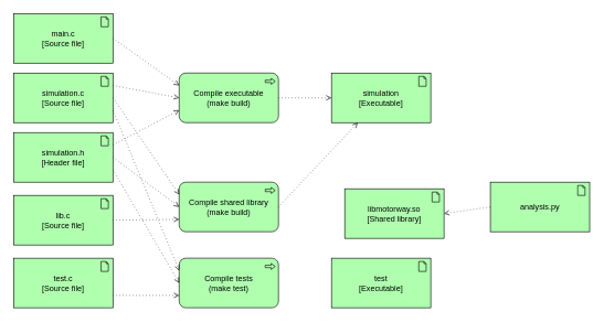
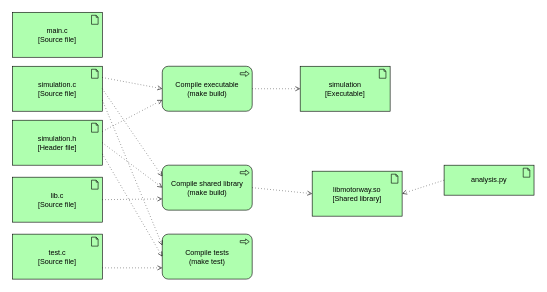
- <mxCell id="10" value="" style="html=1;endArrow=open;elbow=vertical;endFill=0;dashed=1;dashPattern=1 4;rounded=0;exitX=1;exitY=0.5;exitDx=0;exitDy=0;exitPerimeter=0;entryX=0;entryY=0.25;entryDx=0;entryDy=0;entryPerimeter=0;" edge="1" parent="1" source="6" target="9"><mxGeometry width="160" relative="1" as="geometry"><mxPoint x="230" y="240" as="sourcePoint" /><mxPoint x="390" y="240" as="targetPoint" /></mxGeometry></mxCell>
- <mxCell id="15" value="" style="html=1;endArrow=open;elbow=vertical;endFill=0;dashed=1;dashPattern=1 4;rounded=0;exitX=1;exitY=0.5;exitDx=0;exitDy=0;exitPerimeter=0;" edge="1" parent="1" source="14" target="5"><mxGeometry width="160" relative="1" as="geometry"><mxPoint x="430" y="113" as="sourcePoint" /><mxPoint x="510" y="113" as="targetPoint" /></mxGeometry></mxCell>
+ <mxCell id="15" value="" style="html=1;endArrow=open;elbow=vertical;endFill=0;dashed=1;dashPattern=1 4;rounded=0;exitX=1;exitY=0.5;exitDx=0;exitDy=0;exitPerimeter=0;entryX=0;entryY=0.5;entryDx=0;entryDy=0;entryPerimeter=0;" edge="1" parent="1" source="14" target="7"><mxGeometry width="160" relative="1" as="geometry"><mxPoint x="430" y="113" as="sourcePoint" /><mxPoint x="510" y="113" as="targetPoint" /></mxGeometry></mxCell>
- <mxCell id="24" value="analysis.py" style="html=1;outlineConnect=0;whiteSpace=wrap;fillColor=#AFFFAF;shape=mxgraph.archimate3.application;appType=artifact;archiType=square;" vertex="1" parent="1"><mxGeometry x="740" y="275" width="150" height="75" as="geometry" /></mxCell>
+ <mxCell id="24" value="analysis.py" style="html=1;outlineConnect=0;whiteSpace=wrap;fillColor=#AFFFAF;shape=mxgraph.archimate3.application;appType=artifact;archiType=square;" vertex="1" parent="1"><mxGeometry x="740" y="275" width="150" height="50" as="geometry" /></mxCell>
- <mxCell id="20" value="test&lt;br&gt;[Executable]" style="html=1;outlineConnect=0;whiteSpace=wrap;fillColor=#AFFFAF;shape=mxgraph.archimate3.application;appType=artifact;archiType=square;" vertex="1" parent="1"><mxGeometry x="500" y="390" width="150" height="75" as="geometry" /></mxCell>
